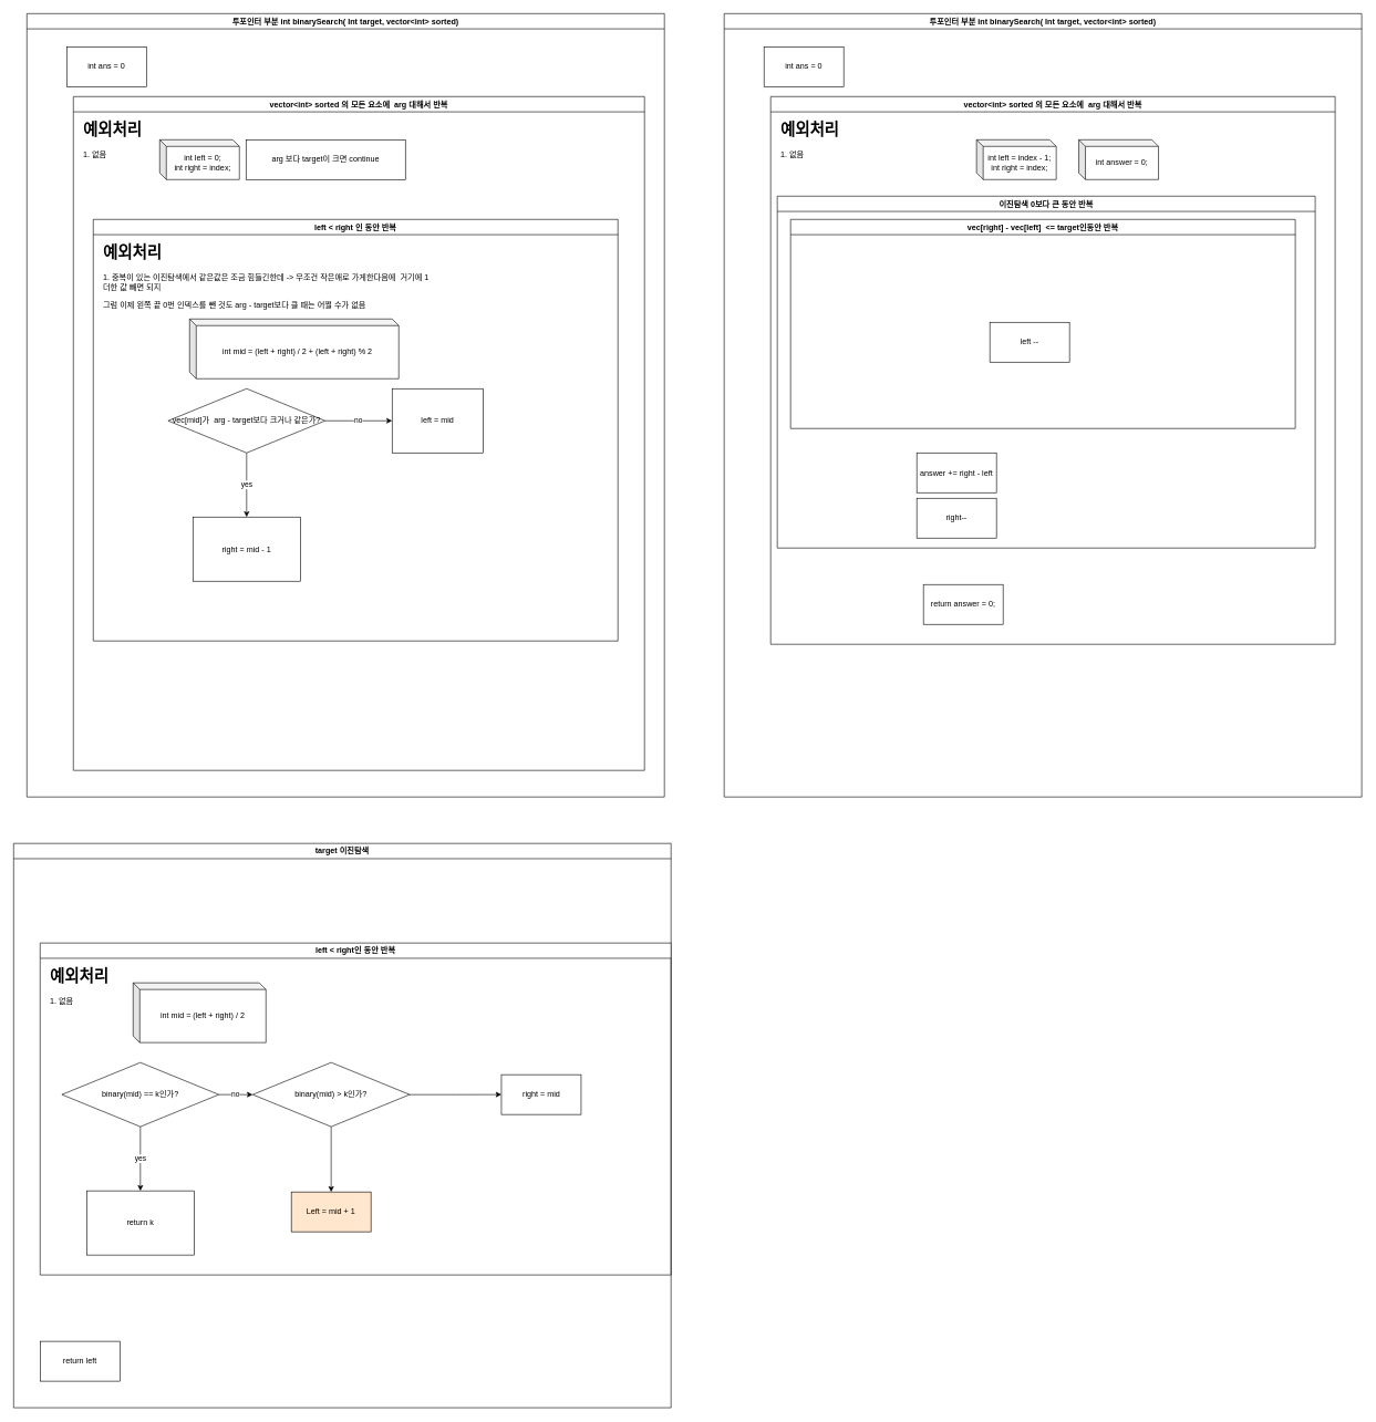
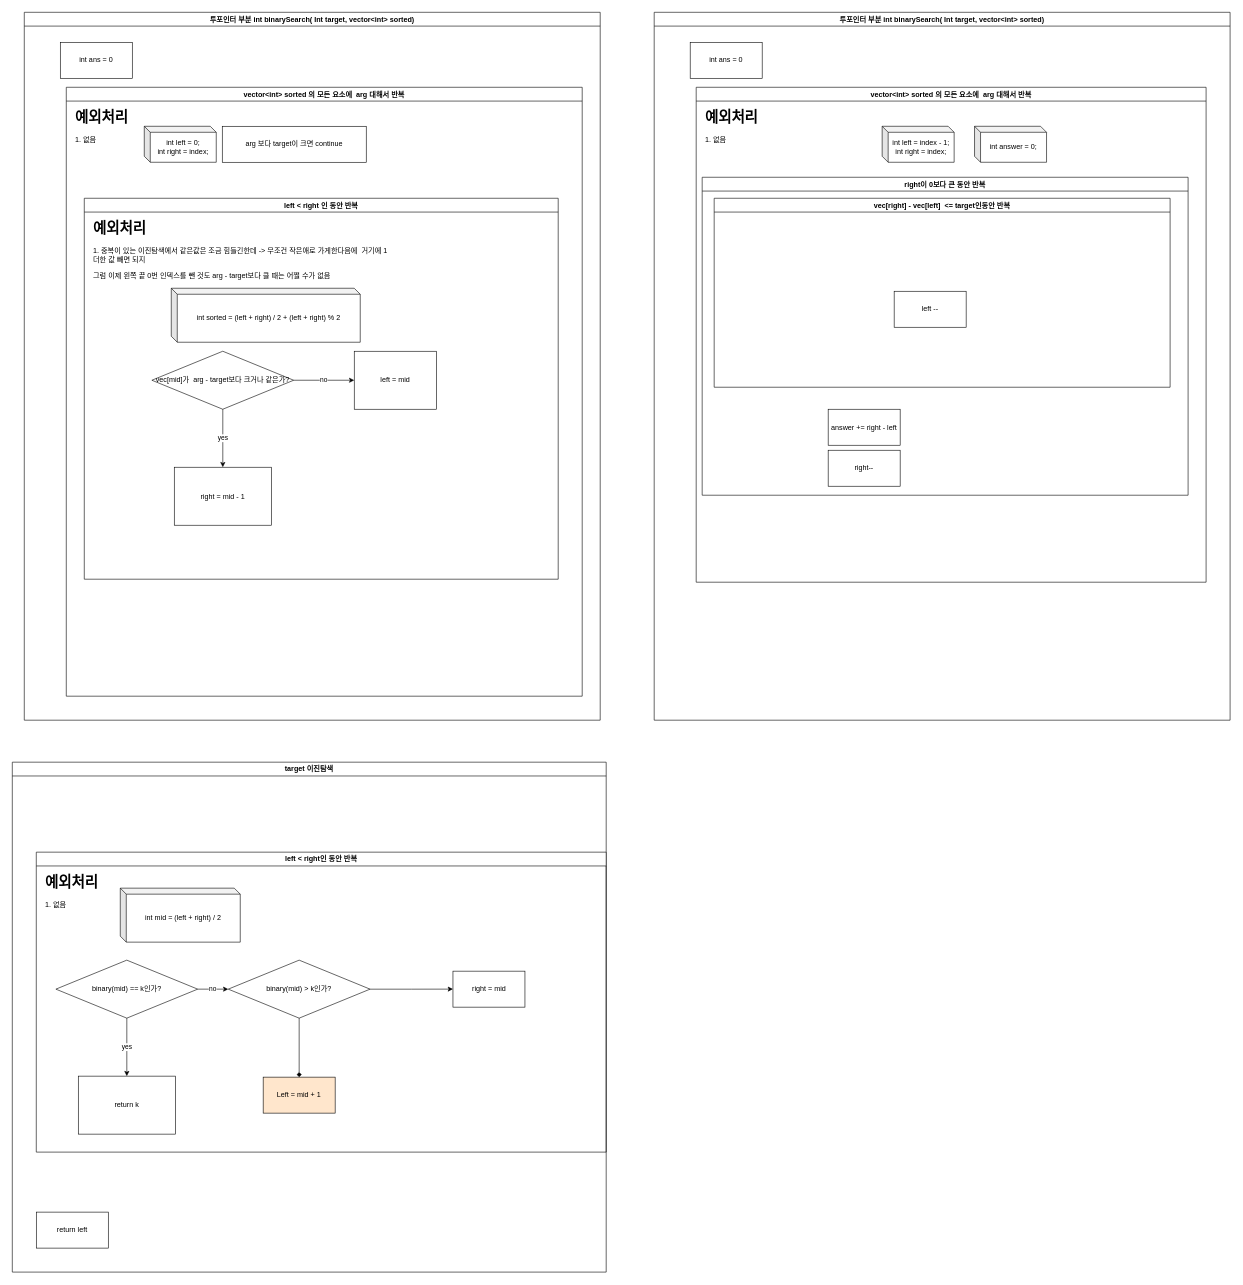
- <mxCell id="40" value="이진탐색 0보다 큰 동안 반복" style="swimlane;whiteSpace=wrap;html=1;" vertex="1" parent="33"><mxGeometry x="10" y="150" width="810" height="530" as="geometry" /></mxCell>
+ <mxCell id="40" value="right이 0보다 큰 동안 반복" style="swimlane;whiteSpace=wrap;html=1;" vertex="1" parent="33"><mxGeometry x="10" y="150" width="810" height="530" as="geometry" /></mxCell>
- <mxCell id="14" value="int mid = (left + right) / 2 + (left + right) % 2" style="shape=cube;whiteSpace=wrap;html=1;boundedLbl=1;backgroundOutline=1;darkOpacity=0.05;darkOpacity2=0.1;size=10;" vertex="1" parent="6"><mxGeometry x="145" y="150" width="315" height="90" as="geometry" /></mxCell>
+ <mxCell id="14" value="int sorted = (left + right) / 2 + (left + right) % 2" style="shape=cube;whiteSpace=wrap;html=1;boundedLbl=1;backgroundOutline=1;darkOpacity=0.05;darkOpacity2=0.1;size=10;" vertex="1" parent="6"><mxGeometry x="145" y="150" width="315" height="90" as="geometry" /></mxCell>
- <mxCell id="42" value="return answer = 0;" style="rounded=0;whiteSpace=wrap;html=1;" vertex="1" parent="33"><mxGeometry x="230" y="735" width="120" height="60" as="geometry" /></mxCell>
- <mxCell id="28" value="" style="edgeStyle=orthogonalEdgeStyle;rounded=0;orthogonalLoop=1;jettySize=auto;html=1;" edge="1" parent="18" source="25" target="27"><mxGeometry relative="1" as="geometry" /></mxCell>
+ <mxCell id="28" value="" style="edgeStyle=orthogonalEdgeStyle;rounded=0;orthogonalLoop=1;jettySize=auto;html=1;endArrow=diamond;" edge="1" parent="18" source="25" target="27"><mxGeometry relative="1" as="geometry" /></mxCell>
